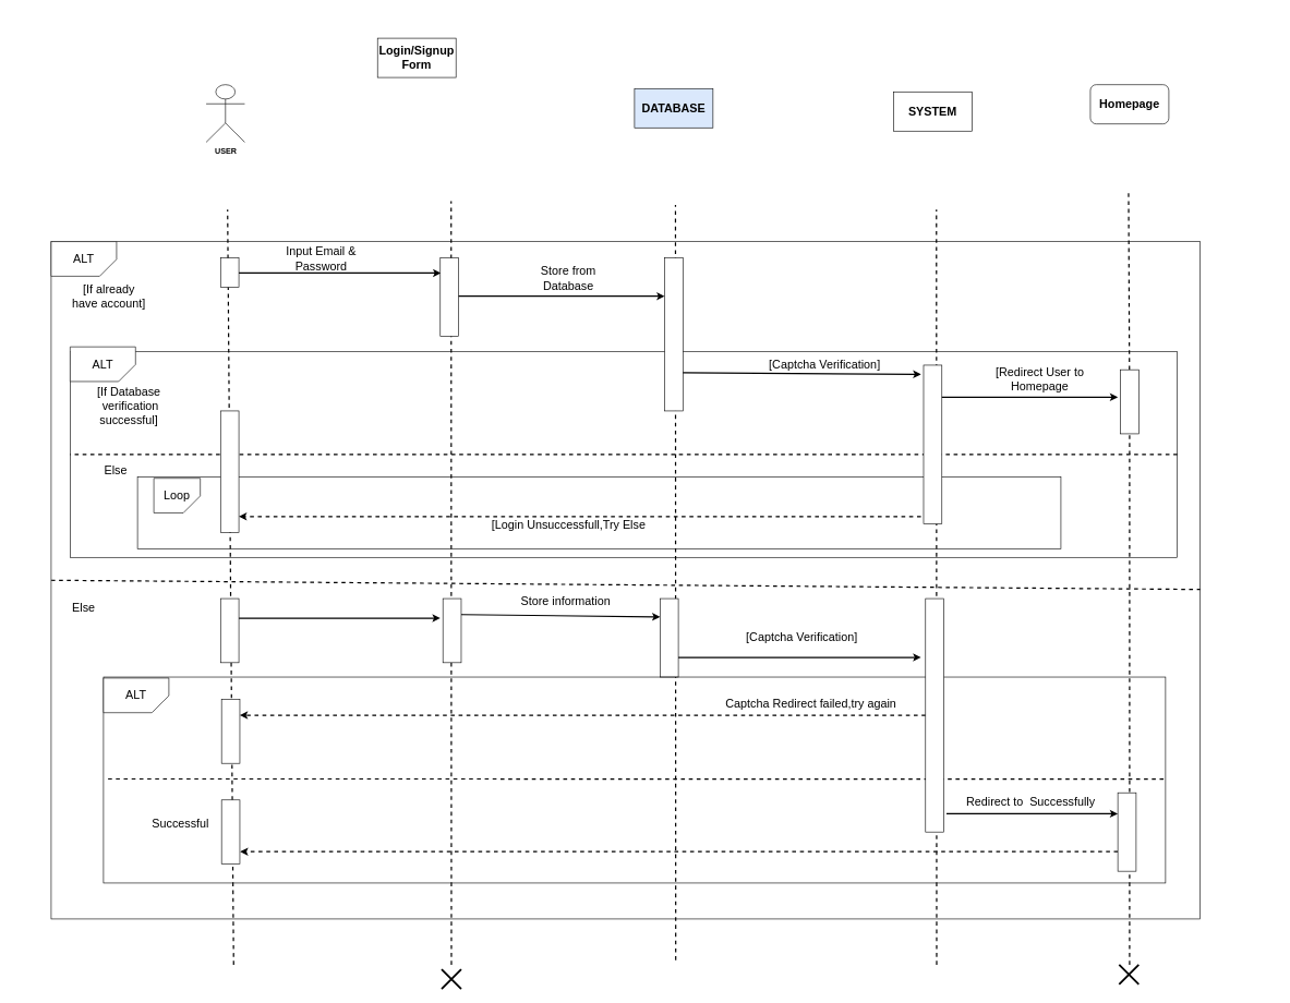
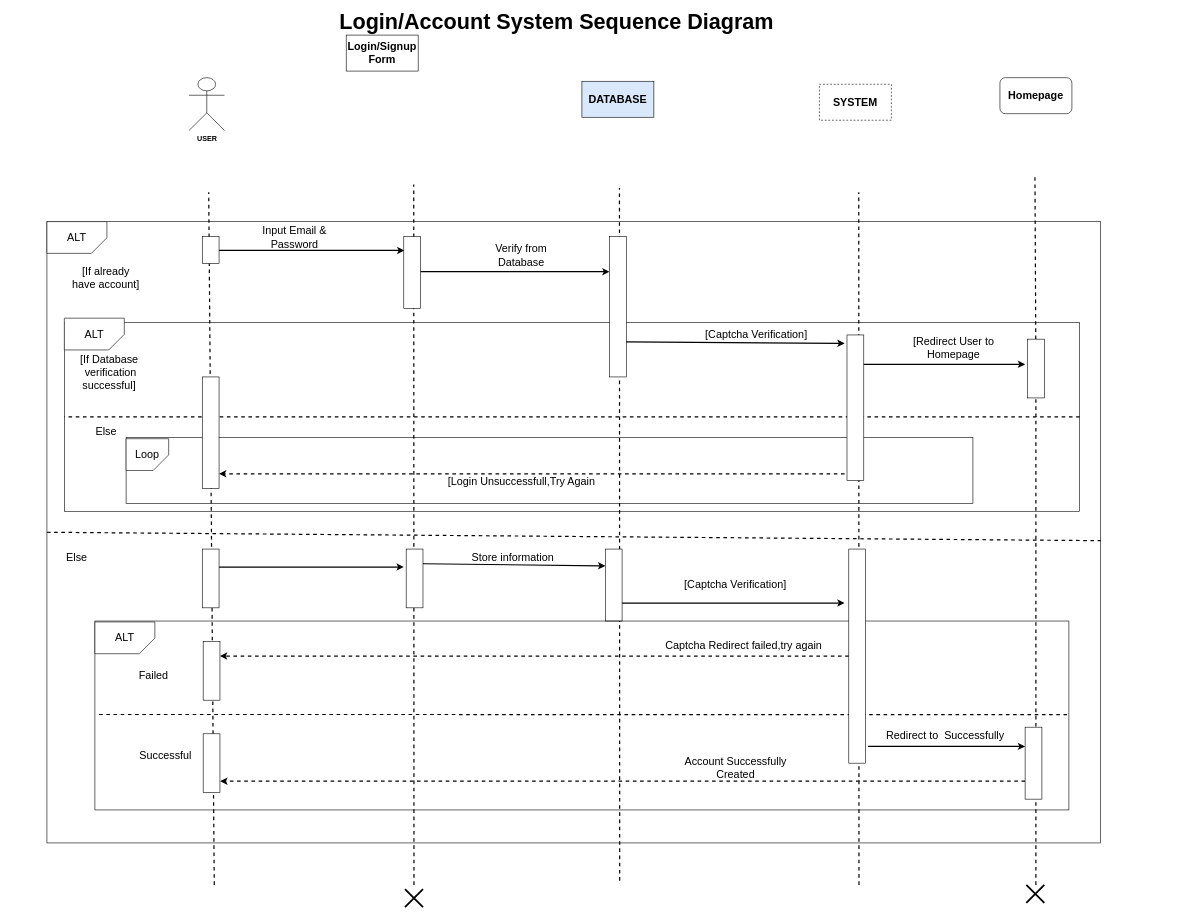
+ <mxCell id="63" value="&lt;font size=&quot;1&quot;&gt;&lt;b style=&quot;font-size: 36px&quot;&gt;Login/Account System Sequence Diagram&lt;/b&gt;&lt;/font&gt;" style="text;html=1;strokeColor=none;fillColor=none;align=center;verticalAlign=middle;whiteSpace=wrap;rounded=0;fontSize=18;" parent="1" vertex="1"><mxGeometry x="491" y="20" width="871.5" height="30" as="geometry" /></mxCell>
- <mxCell id="9" value="&lt;font style=&quot;font-size: 18px&quot;&gt;&lt;b&gt;SYSTEM&lt;/b&gt;&lt;/font&gt;" style="rounded=0;whiteSpace=wrap;html=1;" parent="1" vertex="1"><mxGeometry x="1365" y="140" width="120" height="60" as="geometry" /></mxCell>
+ <mxCell id="9" value="&lt;font style=&quot;font-size: 18px&quot;&gt;&lt;b&gt;SYSTEM&lt;/b&gt;&lt;/font&gt;" style="rounded=0;whiteSpace=wrap;html=1;dashed=1;" parent="1" vertex="1"><mxGeometry x="1365" y="140" width="120" height="60" as="geometry" /></mxCell>
- <mxCell id="21" value="Store from Database" style="text;html=1;strokeColor=none;fillColor=none;align=center;verticalAlign=middle;whiteSpace=wrap;rounded=0;fontSize=18;" parent="1" vertex="1"><mxGeometry x="812" y="410.5" width="112" height="30" as="geometry" /></mxCell>
+ <mxCell id="21" value="Verify from Database" style="text;html=1;strokeColor=none;fillColor=none;align=center;verticalAlign=middle;whiteSpace=wrap;rounded=0;fontSize=18;" parent="1" vertex="1"><mxGeometry x="812" y="410.5" width="112" height="30" as="geometry" /></mxCell>
- <mxCell id="14" value="[If already have account]" style="text;html=1;strokeColor=none;fillColor=none;align=center;verticalAlign=middle;whiteSpace=wrap;rounded=0;fontSize=18;" parent="1" vertex="1"><mxGeometry x="106" y="439" width="119" height="30" as="geometry" /></mxCell>
+ <mxCell id="14" value="[If already have account]" style="text;html=1;strokeColor=none;fillColor=none;align=center;verticalAlign=middle;whiteSpace=wrap;rounded=0;fontSize=18;" parent="1" vertex="1"><mxGeometry x="116" y="449" width="119" height="30" as="geometry" /></mxCell>
- <mxCell id="22" value="[If Database&lt;br&gt;&amp;nbsp;verification&lt;br&gt;successful]" style="text;html=1;strokeColor=none;fillColor=none;align=center;verticalAlign=middle;whiteSpace=wrap;rounded=0;fontSize=18;" parent="1" vertex="1"><mxGeometry x="140" y="600" width="112" height="42" as="geometry" /></mxCell>
+ <mxCell id="22" value="[If Database&lt;br&gt;&amp;nbsp;verification&lt;br&gt;successful]" style="text;html=1;strokeColor=none;fillColor=none;align=center;verticalAlign=middle;whiteSpace=wrap;rounded=0;fontSize=18;" parent="1" vertex="1"><mxGeometry x="125" y="600" width="112" height="42" as="geometry" /></mxCell>
- <mxCell id="68" value="Loop" style="shape=card;whiteSpace=wrap;html=1;fontSize=18;direction=north;flipV=0;flipH=1;size=26;" vertex="1" parent="1"><mxGeometry x="234" y="731" width="71" height="53" as="geometry" /></mxCell>
+ <mxCell id="68" value="Loop" style="shape=card;whiteSpace=wrap;html=1;fontSize=18;direction=north;flipV=0;flipH=1;size=26;" vertex="1" parent="1"><mxGeometry x="209" y="731" width="71" height="53" as="geometry" /></mxCell>
- <mxCell id="35" value="[Login Unsuccessfull,Try Else" style="text;html=1;strokeColor=none;fillColor=none;align=center;verticalAlign=middle;whiteSpace=wrap;rounded=0;fontSize=18;" parent="1" vertex="1"><mxGeometry x="724.5" y="788" width="287" height="30" as="geometry" /></mxCell>
+ <mxCell id="35" value="[Login Unsuccessfull,Try Again" style="text;html=1;strokeColor=none;fillColor=none;align=center;verticalAlign=middle;whiteSpace=wrap;rounded=0;fontSize=18;" parent="1" vertex="1"><mxGeometry x="724.5" y="788" width="287" height="30" as="geometry" /></mxCell>
- <mxCell id="44" value="Store information" style="text;html=1;strokeColor=none;fillColor=none;align=center;verticalAlign=middle;whiteSpace=wrap;rounded=0;fontSize=18;" parent="1" vertex="1"><mxGeometry x="773" y="905" width="182" height="30" as="geometry" /></mxCell>
+ <mxCell id="44" value="Store information" style="text;html=1;strokeColor=none;fillColor=none;align=center;verticalAlign=middle;whiteSpace=wrap;rounded=0;fontSize=18;" parent="1" vertex="1"><mxGeometry x="763" y="915" width="182" height="30" as="geometry" /></mxCell>
+ <mxCell id="54" value="Failed" style="text;html=1;strokeColor=none;fillColor=none;align=center;verticalAlign=middle;whiteSpace=wrap;rounded=0;fontSize=18;" parent="1" vertex="1"><mxGeometry x="225" y="1111" width="60" height="30" as="geometry" /></mxCell>
+ <mxCell id="50" value="Account Successfully Created" style="text;html=1;strokeColor=none;fillColor=none;align=center;verticalAlign=middle;whiteSpace=wrap;rounded=0;fontSize=18;" parent="1" vertex="1"><mxGeometry x="1123.5" y="1265" width="203" height="30" as="geometry" /></mxCell>
